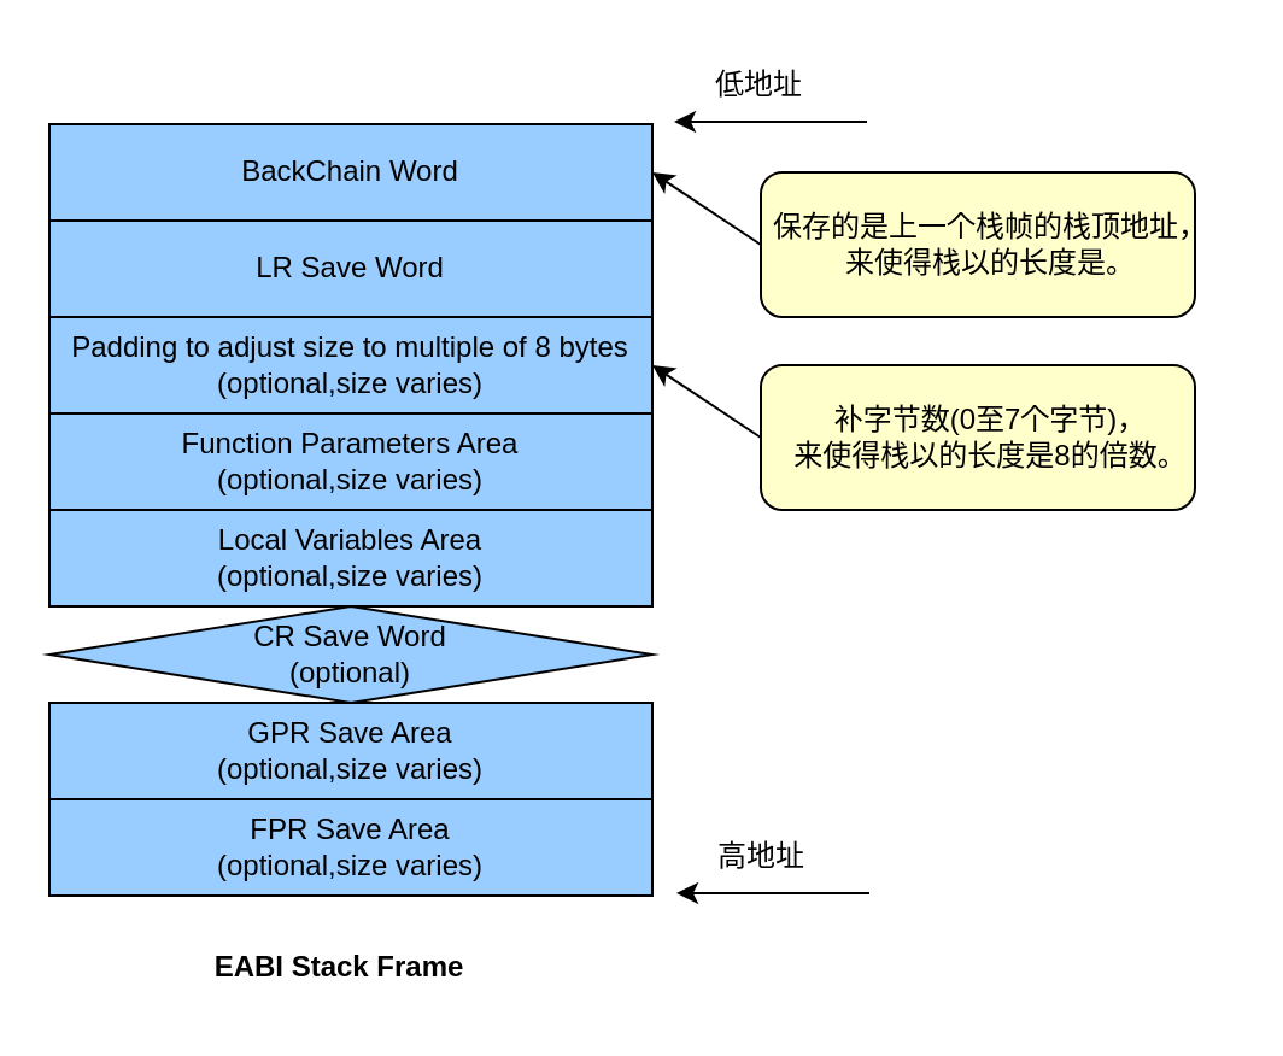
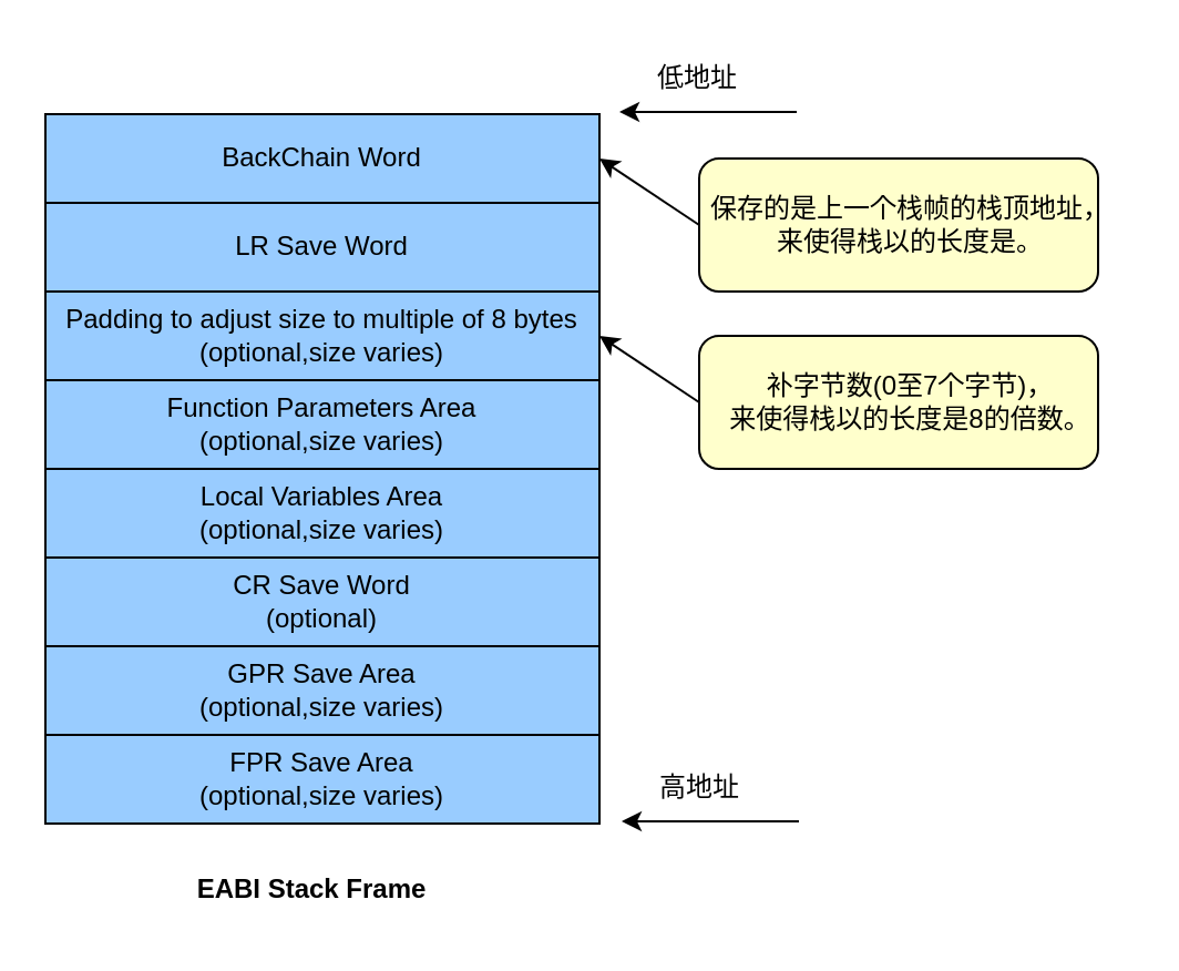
- <mxCell id="7" value="CR Save Word&lt;br&gt;(optional)" style="rhombus;whiteSpace=wrap;html=1;fillColor=#99CCFF;" vertex="1" parent="1"><mxGeometry x="20" y="251" width="250" height="40" as="geometry" /></mxCell>
+ <mxCell id="7" value="CR Save Word&lt;br&gt;(optional)" style="rounded=0;whiteSpace=wrap;html=1;fillColor=#99CCFF;" vertex="1" parent="1"><mxGeometry x="20" y="251" width="250" height="40" as="geometry" /></mxCell>
